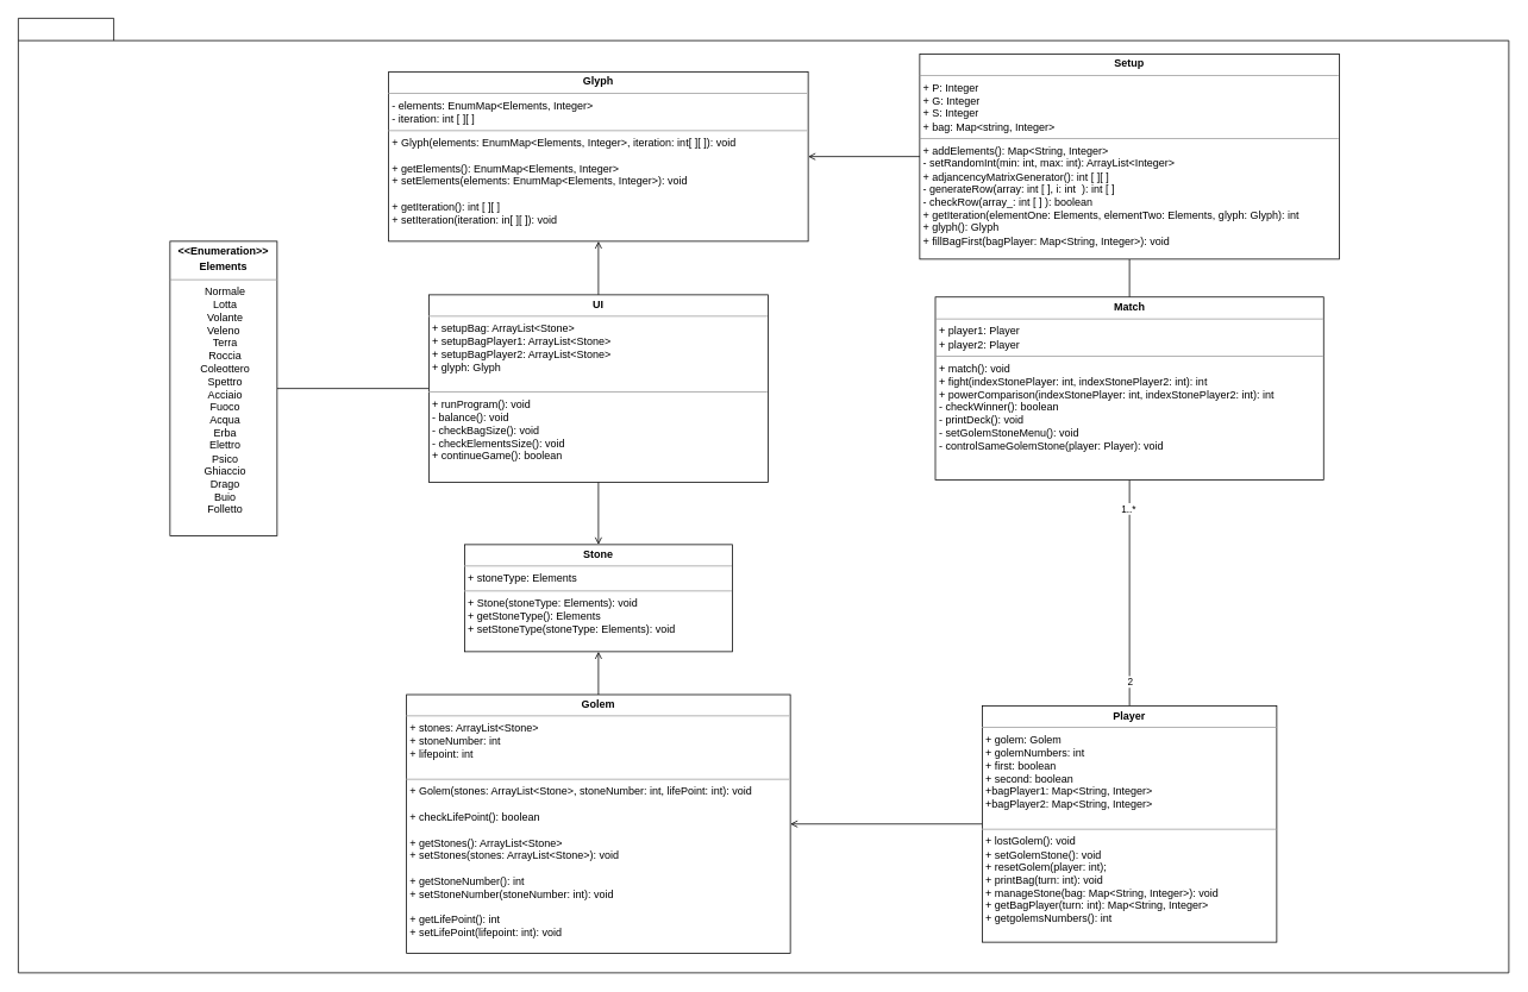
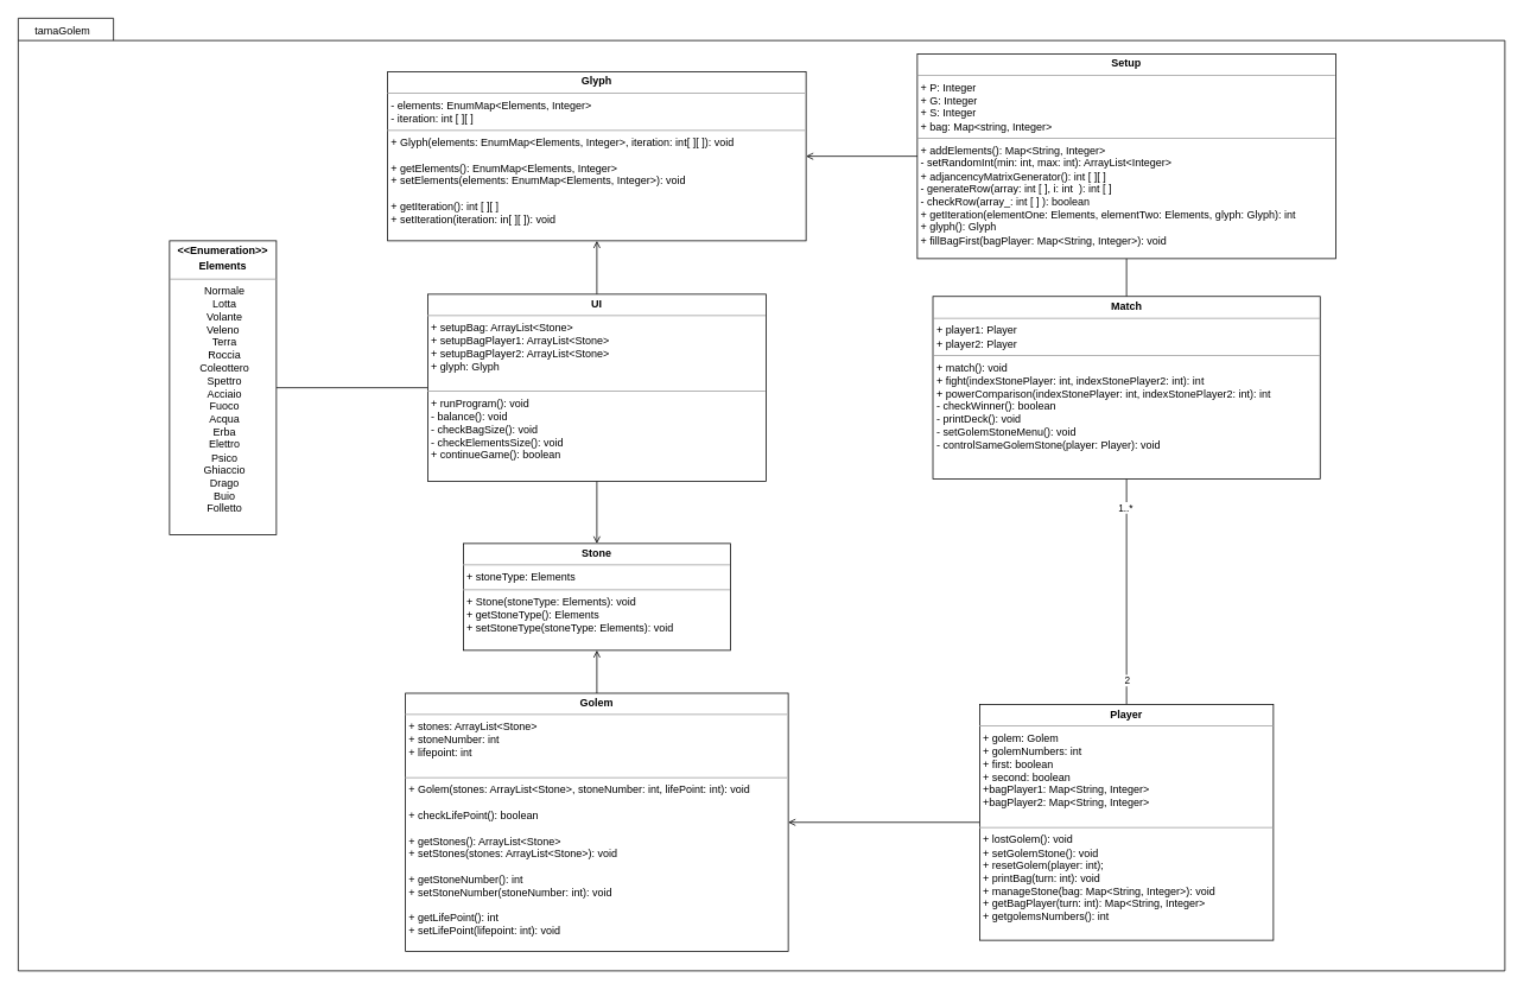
+ <mxCell id="21" value="tamaGolem" style="text;html=1;strokeColor=none;fillColor=none;align=center;verticalAlign=middle;whiteSpace=wrap;rounded=0;" parent="1" vertex="1"><mxGeometry x="30" y="20" width="80" height="30" as="geometry" /></mxCell>
